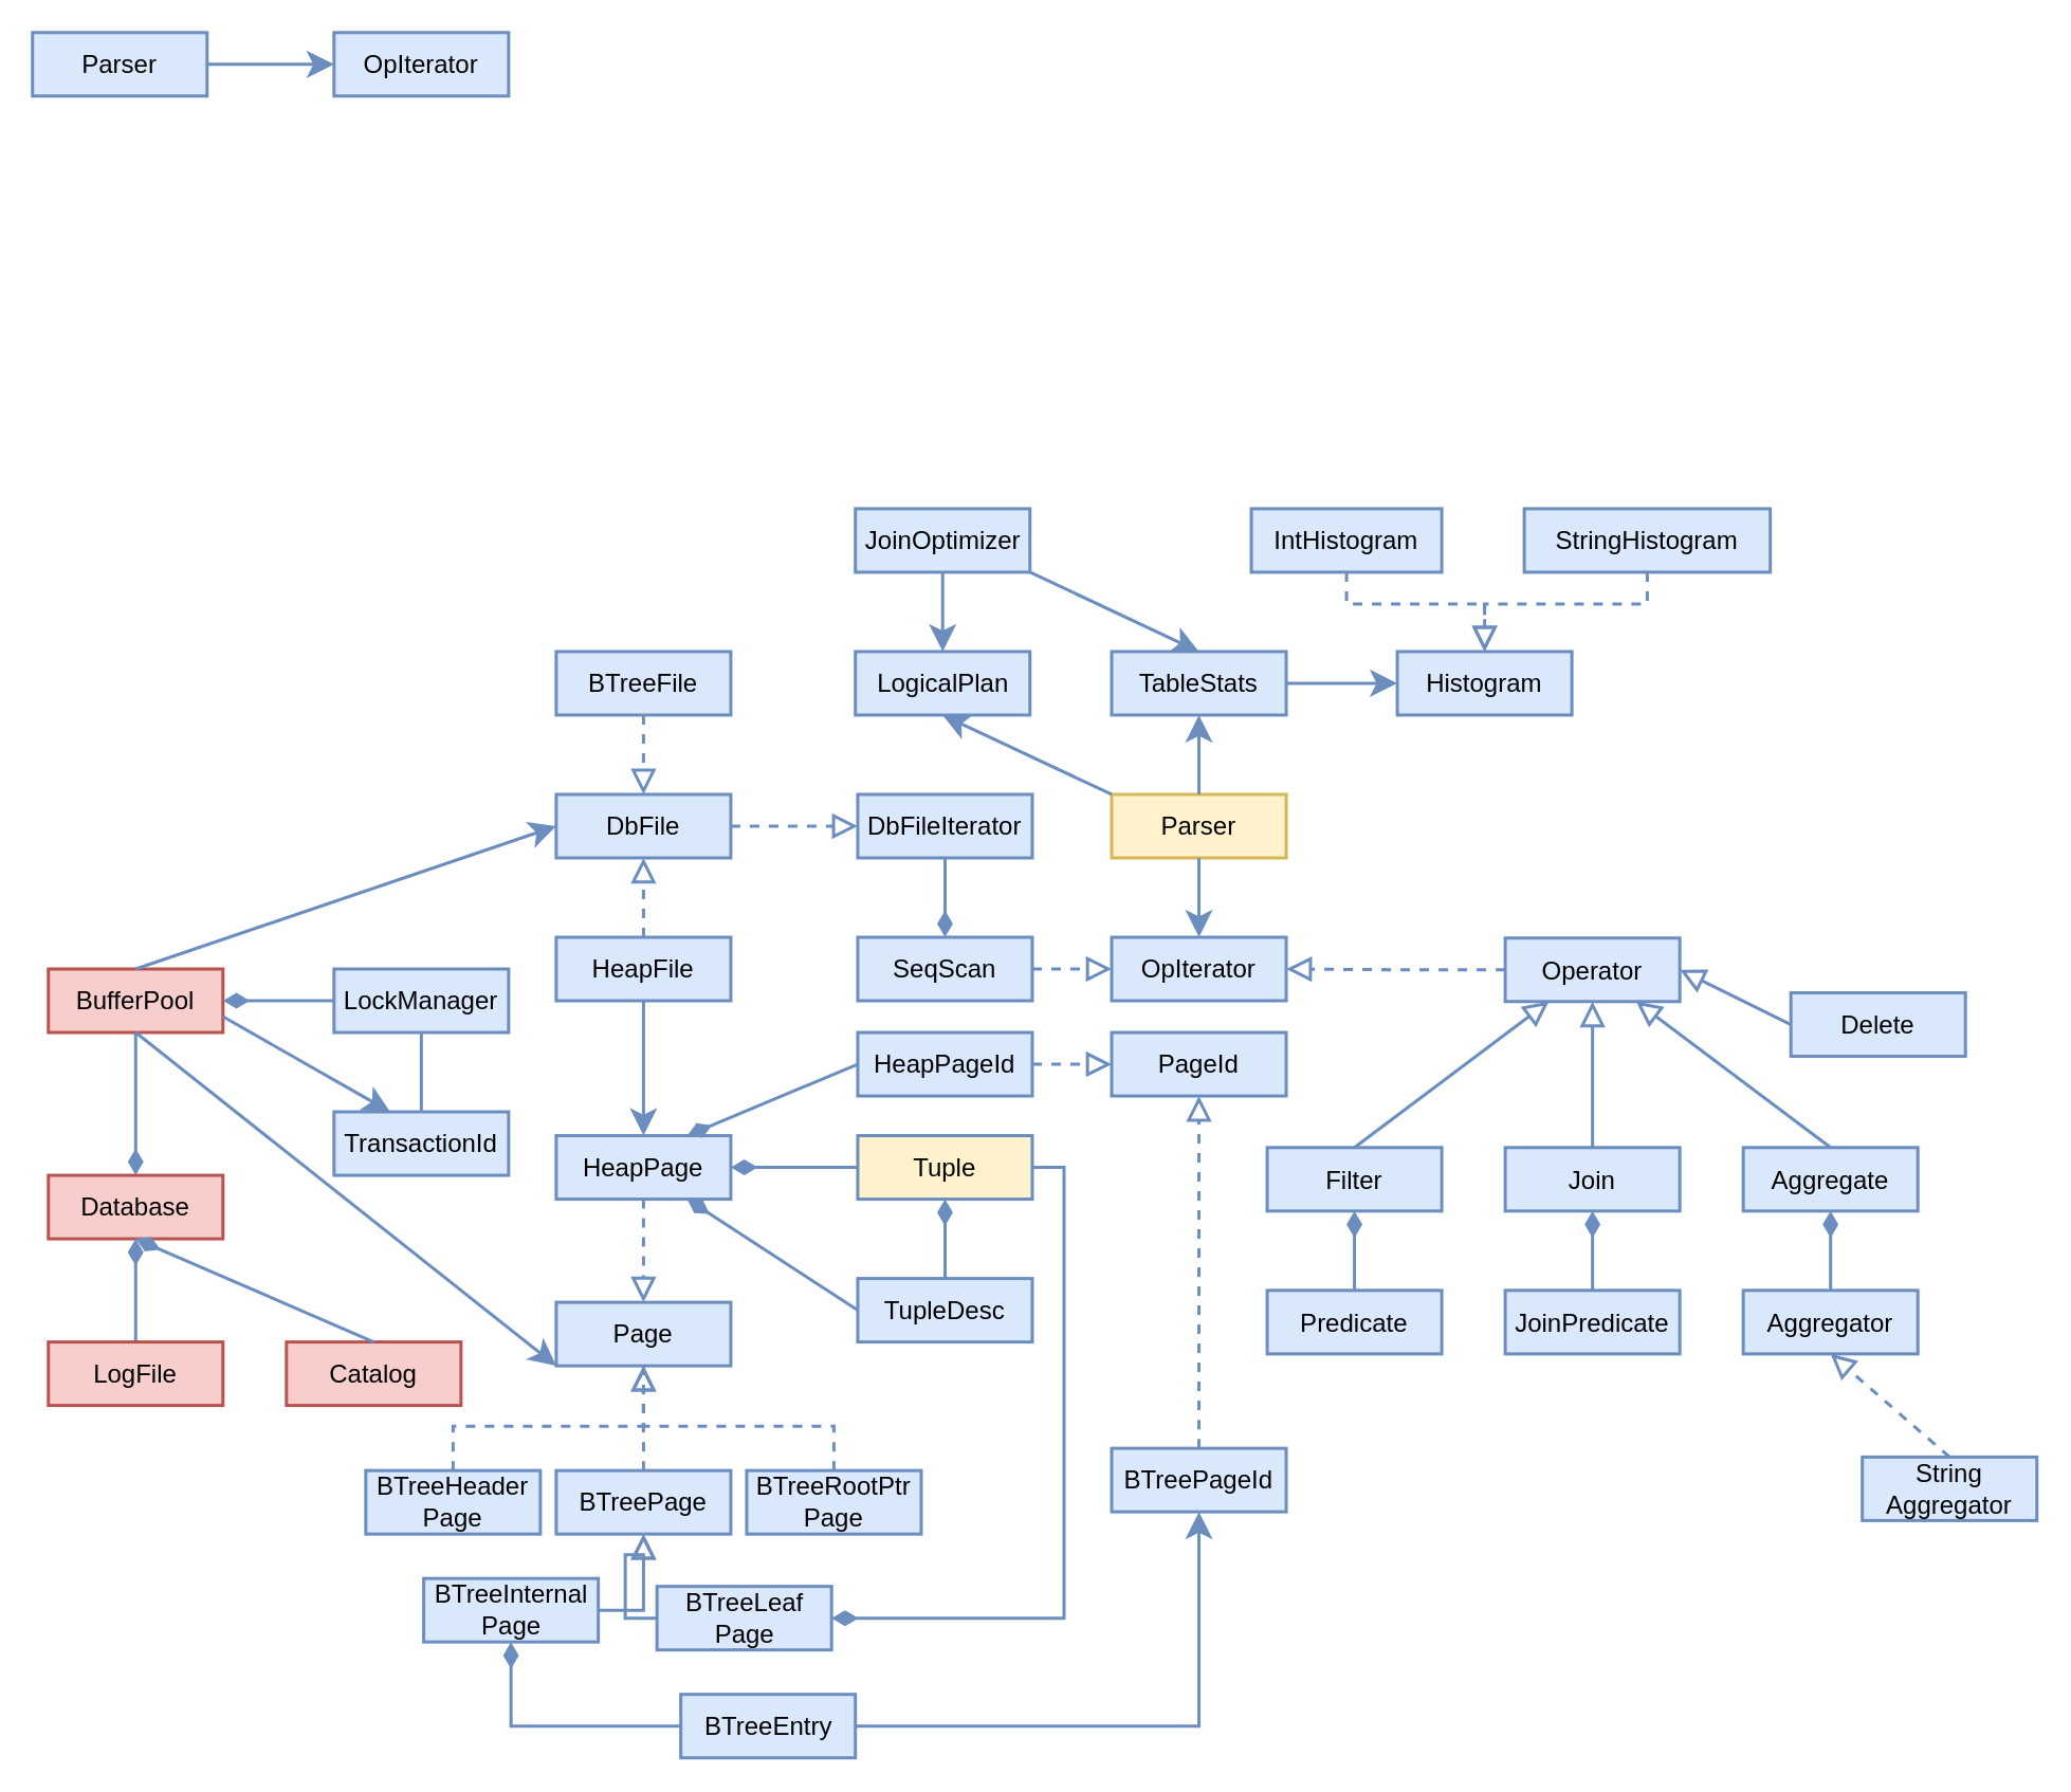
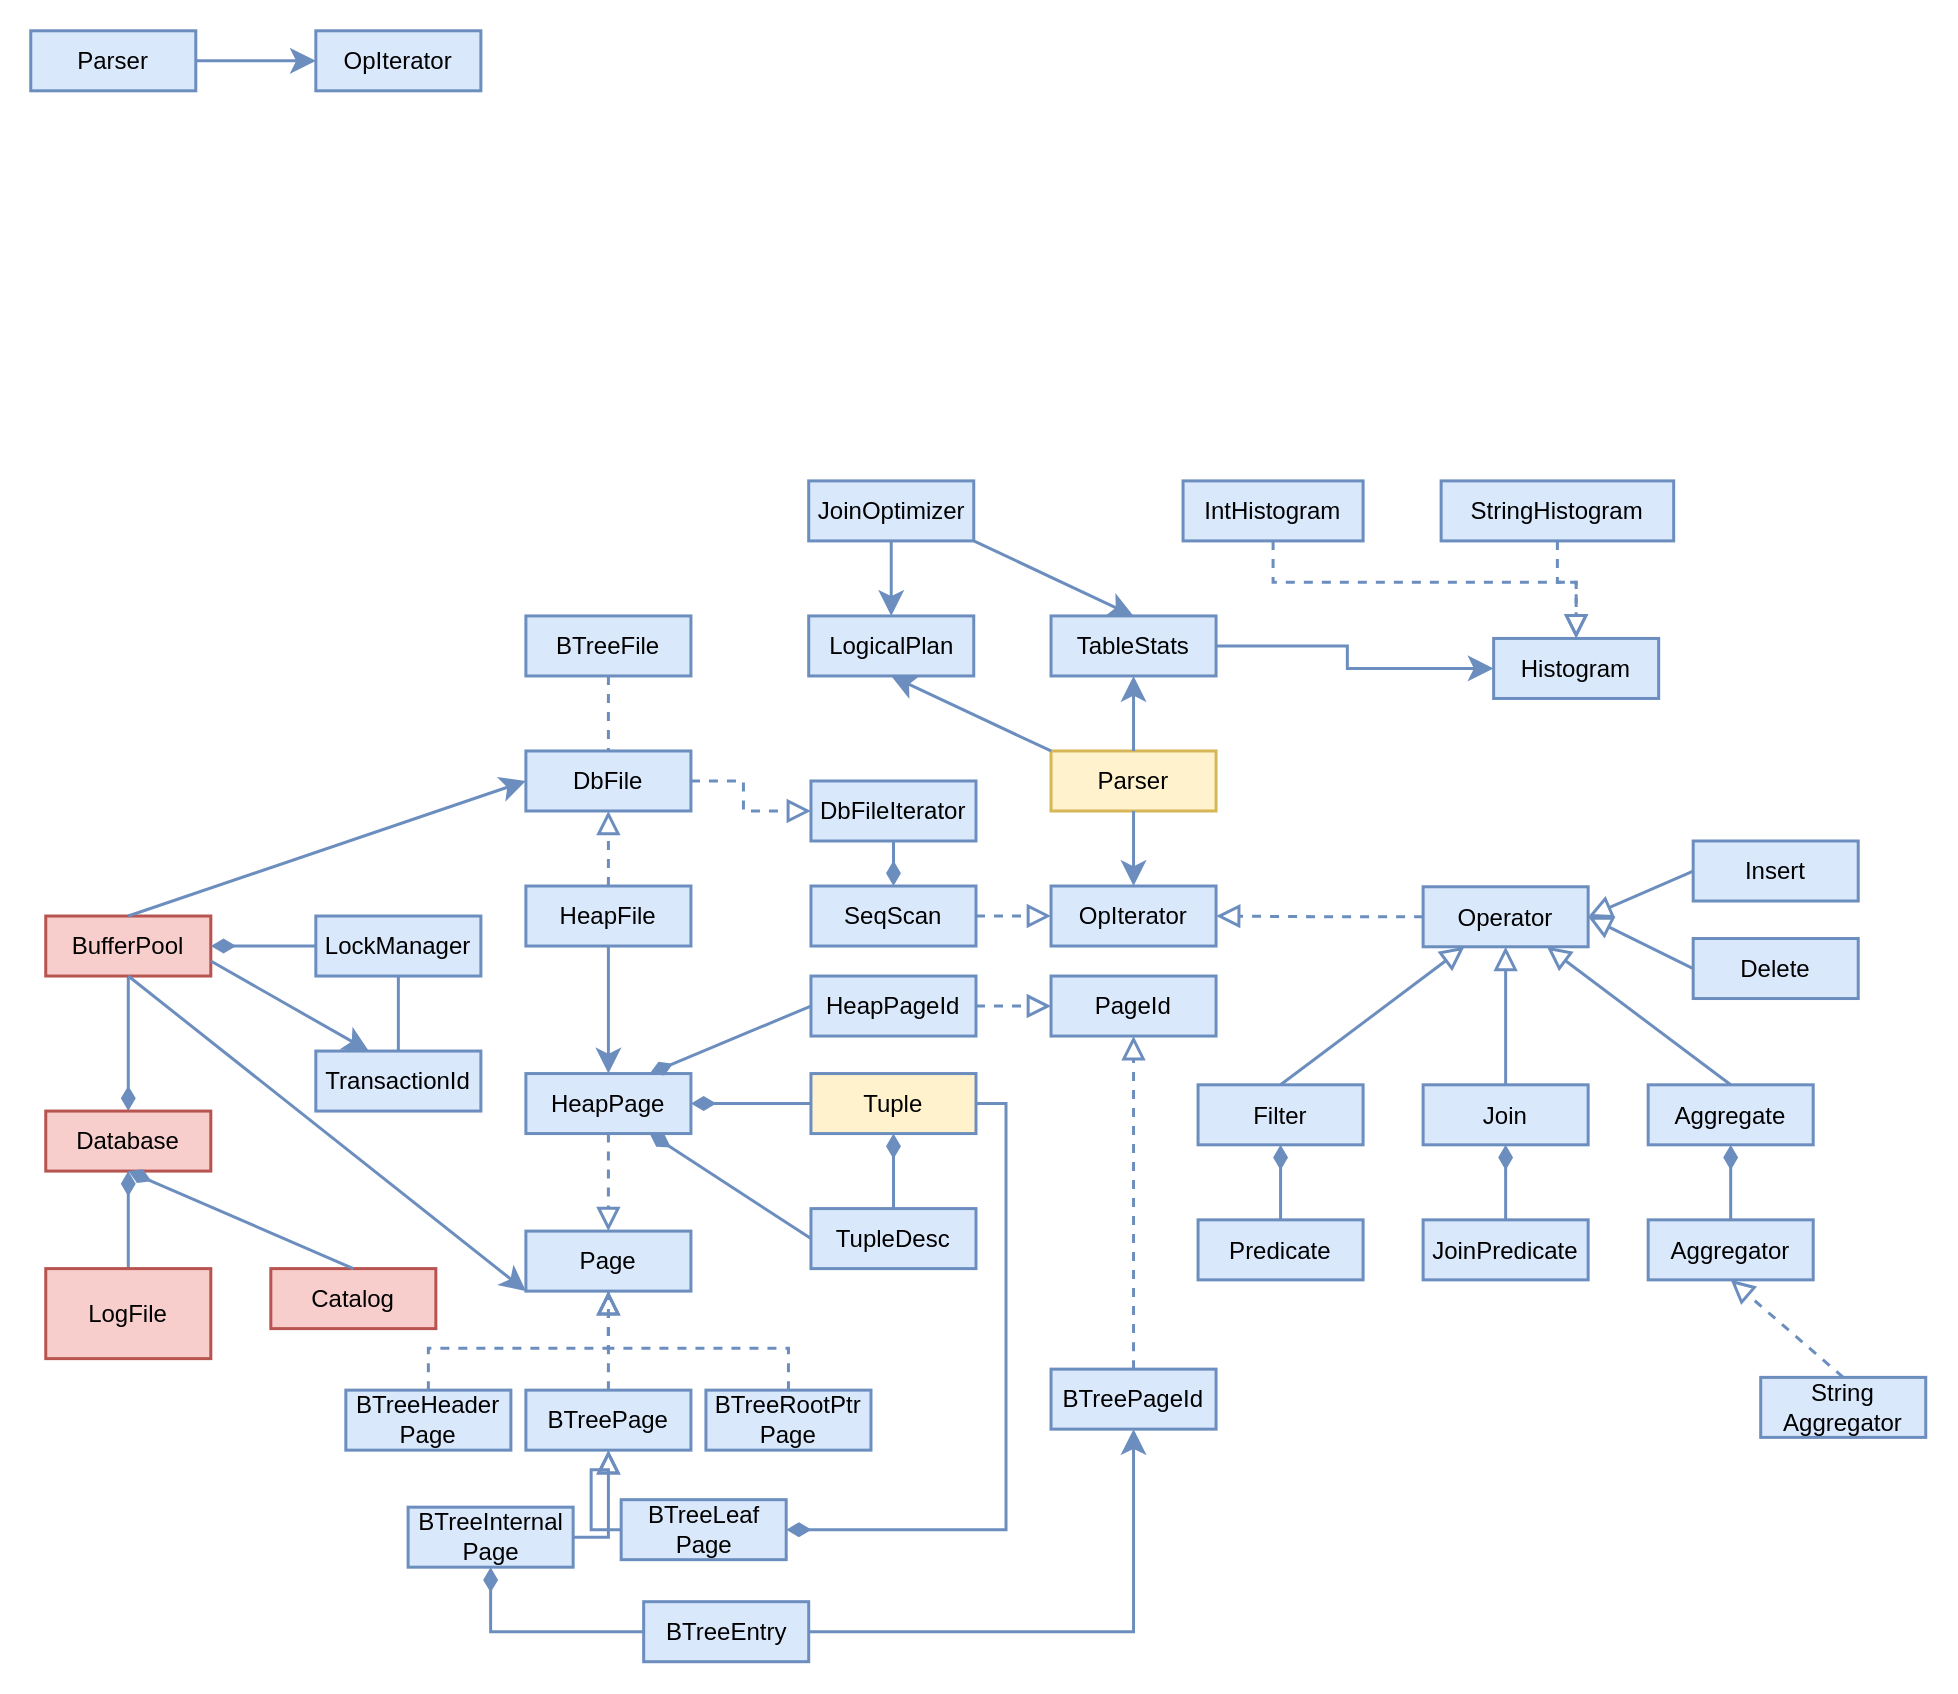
- <mxCell id="84" value="Histogram" style="rounded=0;whiteSpace=wrap;html=1;fontSize=16;fillColor=#dae8fc;strokeColor=#6c8ebf;strokeWidth=2;" vertex="1" parent="1"><mxGeometry x="880" y="410" width="110" height="40" as="geometry" /></mxCell>
+ <mxCell id="84" value="Histogram" style="rounded=0;whiteSpace=wrap;html=1;fontSize=16;fillColor=#dae8fc;strokeColor=#6c8ebf;strokeWidth=2;" vertex="1" parent="1"><mxGeometry x="995" y="425" width="110" height="40" as="geometry" /></mxCell>
- <mxCell id="81" style="edgeStyle=orthogonalEdgeStyle;rounded=0;orthogonalLoop=1;jettySize=auto;html=1;entryX=0.5;entryY=0;entryDx=0;entryDy=0;fillColor=#dae8fc;strokeColor=#6c8ebf;dashed=1;endArrow=block;endFill=0;endSize=11;strokeWidth=2;exitX=0.5;exitY=1;exitDx=0;exitDy=0;" edge="1" parent="1" source="80" target="19"><mxGeometry relative="1" as="geometry"><mxPoint x="255" y="120" as="targetPoint" /><mxPoint x="255" y="177" as="sourcePoint" /></mxGeometry></mxCell>
+ <mxCell id="81" style="edgeStyle=orthogonalEdgeStyle;rounded=0;orthogonalLoop=1;jettySize=auto;html=1;entryX=0.5;entryY=0;entryDx=0;entryDy=0;fillColor=#dae8fc;strokeColor=#6c8ebf;dashed=1;endArrow=none;endFill=0;endSize=11;strokeWidth=2;exitX=0.5;exitY=1;exitDx=0;exitDy=0;" edge="1" parent="1" source="80" target="19"><mxGeometry relative="1" as="geometry"><mxPoint x="255" y="120" as="targetPoint" /><mxPoint x="255" y="177" as="sourcePoint" /></mxGeometry></mxCell>
- <mxCell id="26" value="&lt;span style=&quot;font-size: 12pt;&quot; lang=&quot;EN-US&quot;&gt;DbFileIterator&lt;/span&gt;" style="rounded=0;whiteSpace=wrap;html=1;fontSize=16;fillColor=#dae8fc;strokeColor=#6c8ebf;strokeWidth=2;" parent="1" vertex="1"><mxGeometry x="540" y="500" width="110" height="40" as="geometry" /></mxCell>
+ <mxCell id="26" value="&lt;span style=&quot;font-size: 12pt;&quot; lang=&quot;EN-US&quot;&gt;DbFileIterator&lt;/span&gt;" style="rounded=0;whiteSpace=wrap;html=1;fontSize=16;fillColor=#dae8fc;strokeColor=#6c8ebf;strokeWidth=2;" parent="1" vertex="1"><mxGeometry x="540" y="520" width="110" height="40" as="geometry" /></mxCell>
+ <mxCell id="56" value="Insert" style="rounded=0;whiteSpace=wrap;html=1;fontSize=16;fillColor=#dae8fc;strokeColor=#6c8ebf;strokeWidth=2;" parent="1" vertex="1"><mxGeometry x="1128" y="560" width="110" height="40" as="geometry" /></mxCell>
+ <mxCell id="58" value="" style="endArrow=block;html=1;rounded=0;fontSize=16;endSize=11;strokeWidth=2;exitX=0;exitY=0.5;exitDx=0;exitDy=0;entryX=1;entryY=0.5;entryDx=0;entryDy=0;fillColor=#dae8fc;strokeColor=#6c8ebf;endFill=0;" parent="1" source="56" target="40" edge="1"><mxGeometry width="50" height="50" relative="1" as="geometry"><mxPoint x="1163" y="715" as="sourcePoint" /><mxPoint x="1040.5" y="645" as="targetPoint" /></mxGeometry></mxCell>
- <mxCell id="35" value="LogFile" style="rounded=0;whiteSpace=wrap;html=1;fontSize=16;fillColor=#f8cecc;strokeColor=#b85450;strokeWidth=2;" parent="1" vertex="1"><mxGeometry x="30" y="845" width="110" height="40" as="geometry" /></mxCell>
+ <mxCell id="35" value="LogFile" style="rounded=0;whiteSpace=wrap;html=1;fontSize=16;fillColor=#f8cecc;strokeColor=#b85450;strokeWidth=2;" parent="1" vertex="1"><mxGeometry x="30" y="845" width="110" height="60" as="geometry" /></mxCell>
- <mxCell id="71" value="BTreeInternal&lt;br&gt;Page" style="rounded=0;whiteSpace=wrap;html=1;fontSize=16;fillColor=#dae8fc;strokeColor=#6c8ebf;strokeWidth=2;" vertex="1" parent="1"><mxGeometry x="266.5" y="994" width="110" height="40" as="geometry" /></mxCell>
+ <mxCell id="71" value="BTreeInternal&lt;br&gt;Page" style="rounded=0;whiteSpace=wrap;html=1;fontSize=16;fillColor=#dae8fc;strokeColor=#6c8ebf;strokeWidth=2;" vertex="1" parent="1"><mxGeometry x="271.5" y="1004" width="110" height="40" as="geometry" /></mxCell>
